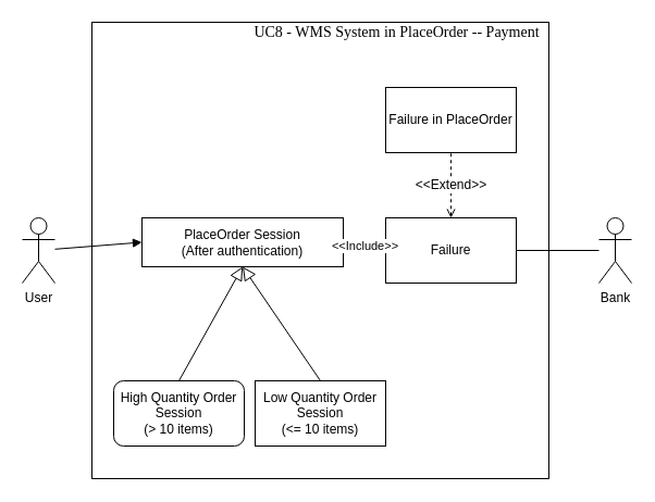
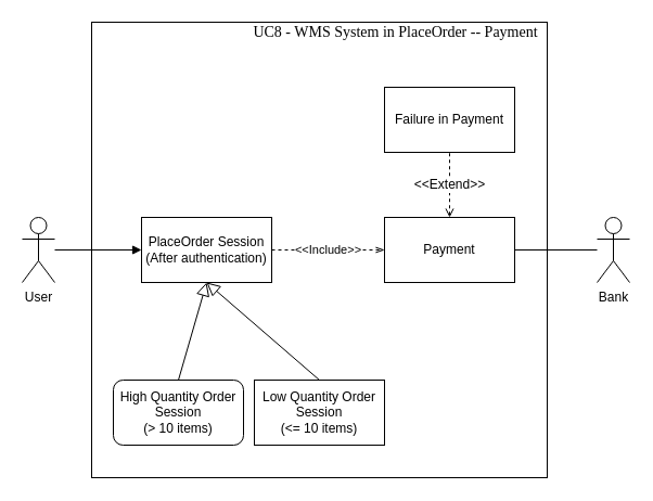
- <mxCell id="10" value="Failure in PlaceOrder" style="rounded=0;whiteSpace=wrap;html=1;comic=0;fontSize=12;" parent="1" vertex="1"><mxGeometry x="354" y="80" width="120" height="60" as="geometry" /></mxCell>
+ <mxCell id="10" value="Failure in Payment" style="rounded=0;whiteSpace=wrap;html=1;comic=0;fontSize=12;" parent="1" vertex="1"><mxGeometry x="354" y="80" width="120" height="60" as="geometry" /></mxCell>
- <mxCell id="12" value="PlaceOrder Session&lt;br&gt;(After authentication)" style="rounded=0;whiteSpace=wrap;html=1;" parent="1" vertex="1"><mxGeometry x="130" y="200" width="185" height="45" as="geometry" /></mxCell>
+ <mxCell id="12" value="PlaceOrder Session&lt;br&gt;(After authentication)" style="rounded=0;whiteSpace=wrap;html=1;" parent="1" vertex="1"><mxGeometry x="130" y="200" width="120" height="60" as="geometry" /></mxCell>
- <mxCell id="9" value="Failure" style="rounded=0;whiteSpace=wrap;html=1;comic=0;" parent="1" vertex="1"><mxGeometry x="354" y="200" width="120" height="60" as="geometry" /></mxCell>
+ <mxCell id="9" value="Payment" style="rounded=0;whiteSpace=wrap;html=1;comic=0;" parent="1" vertex="1"><mxGeometry x="354" y="200" width="120" height="60" as="geometry" /></mxCell>
